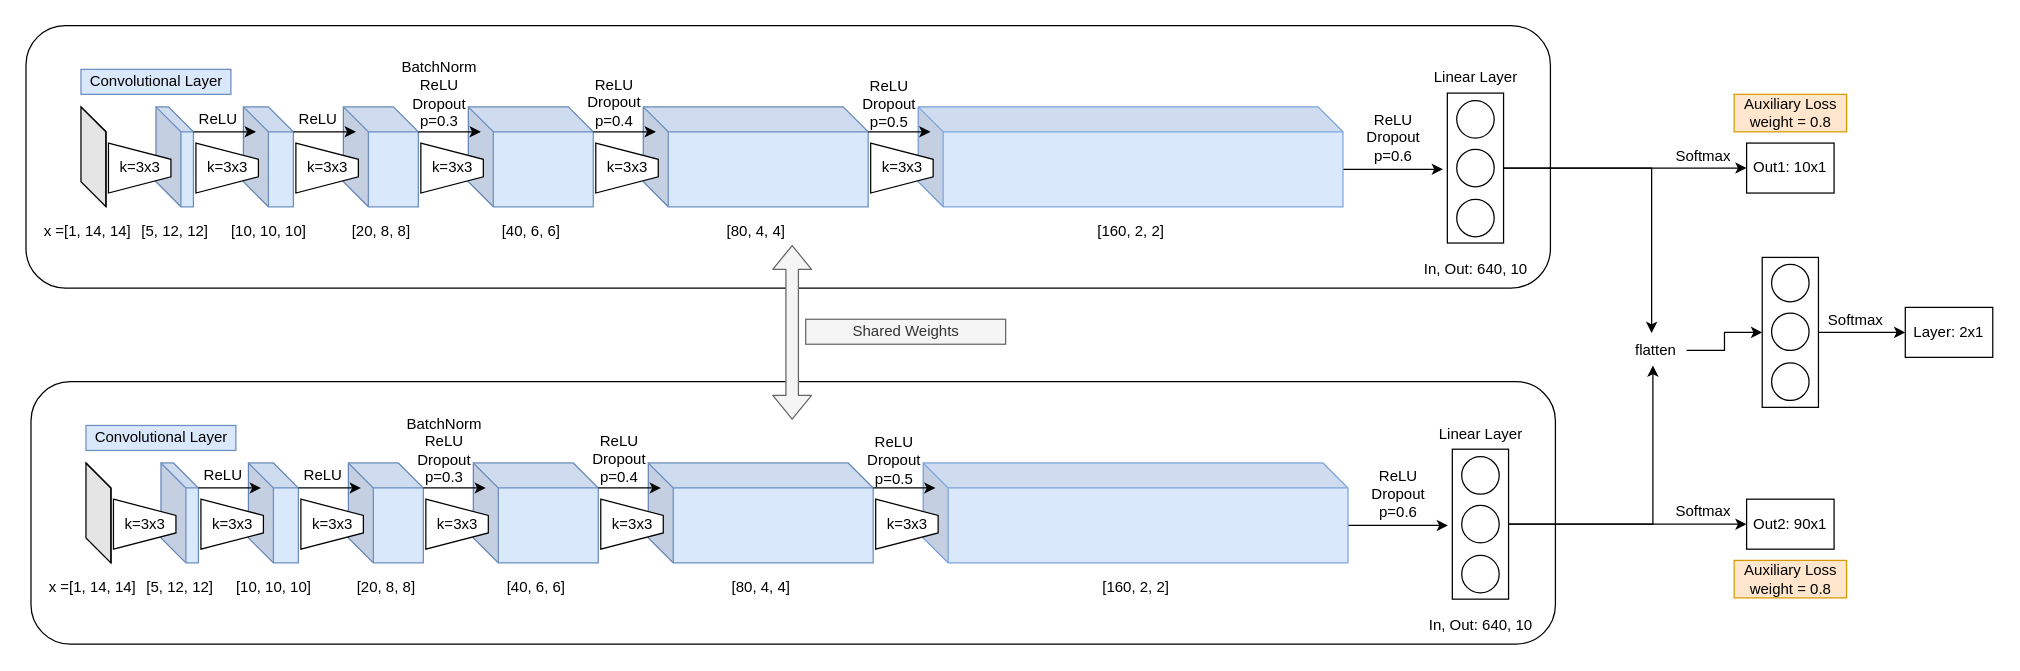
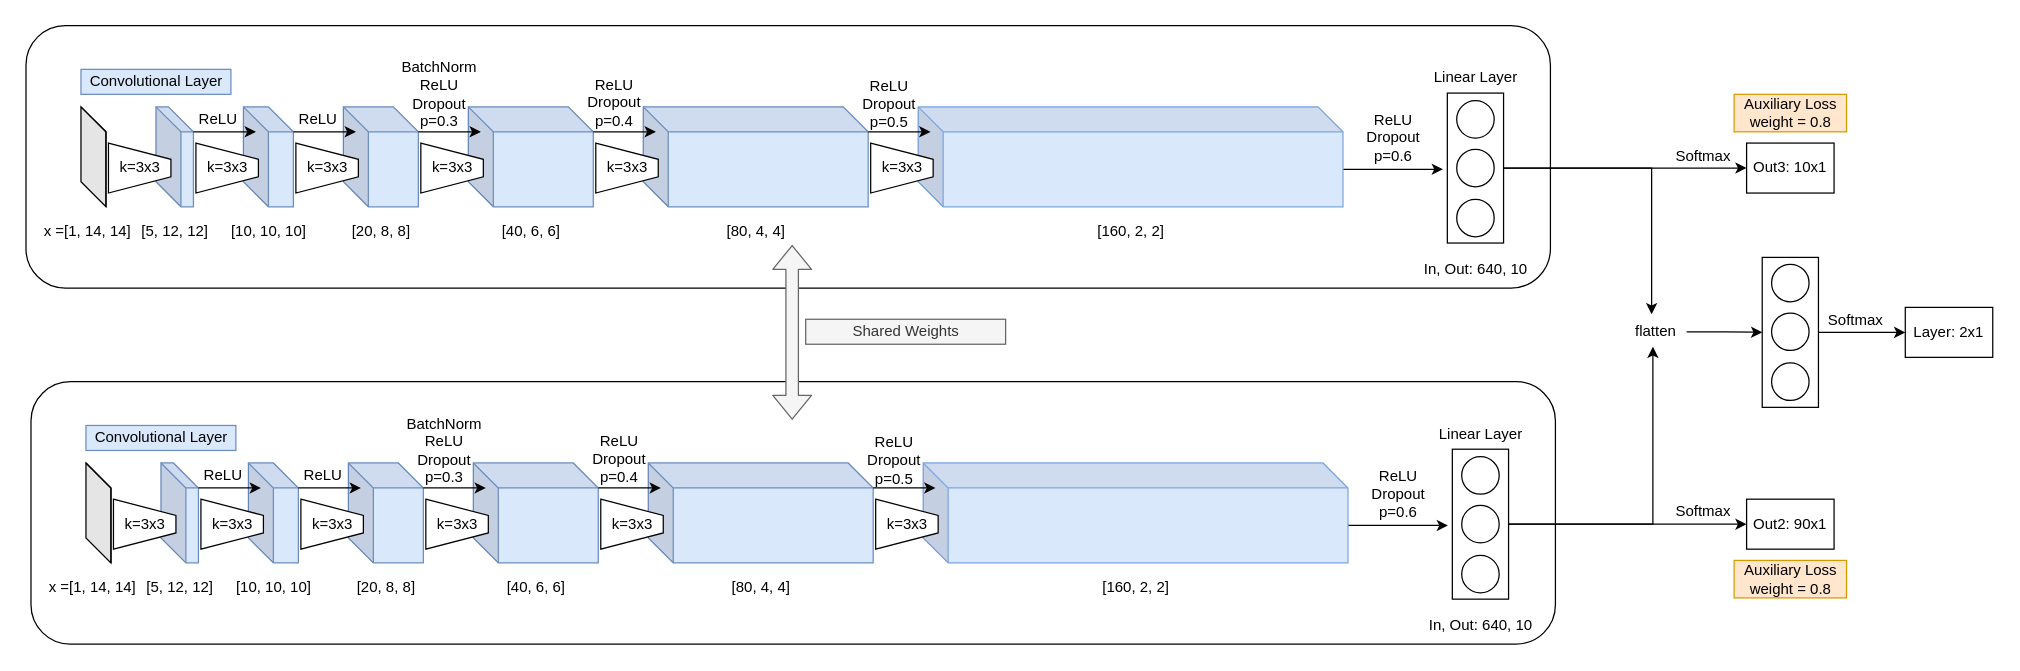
- <mxCell id="98" value="Out1: 10x1" style="rounded=0;whiteSpace=wrap;html=1;" parent="1" vertex="1"><mxGeometry x="1397" y="114" width="70" height="40" as="geometry" /></mxCell>
+ <mxCell id="98" value="Out3: 10x1" style="rounded=0;whiteSpace=wrap;html=1;" parent="1" vertex="1"><mxGeometry x="1397" y="114" width="70" height="40" as="geometry" /></mxCell>
- <mxCell id="107" value="flatten" style="text;html=1;align=center;verticalAlign=middle;resizable=0;points=[];autosize=1;strokeColor=none;" parent="1" vertex="1"><mxGeometry x="1299" y="270" width="50" height="20" as="geometry" /></mxCell>
+ <mxCell id="107" value="flatten" style="text;html=1;align=center;verticalAlign=middle;resizable=0;points=[];autosize=1;strokeColor=none;" parent="1" vertex="1"><mxGeometry x="1299" y="255" width="50" height="20" as="geometry" /></mxCell>
